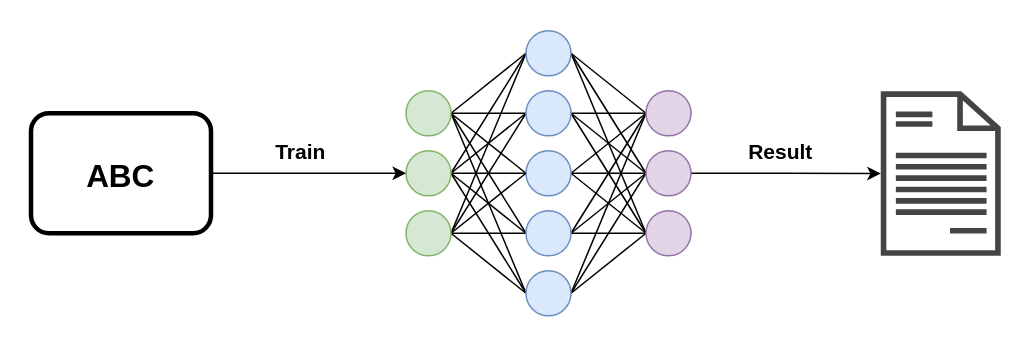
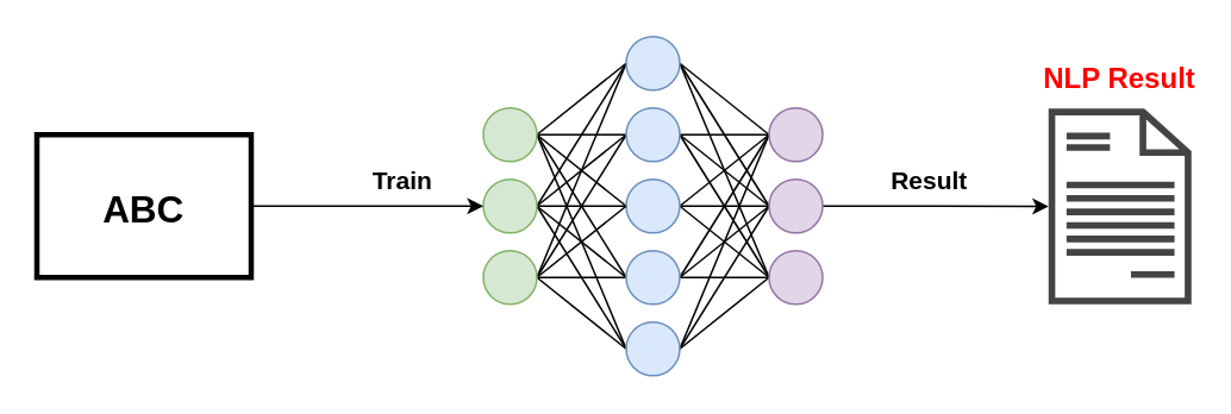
+ <mxCell id="49" value="NLP Result" style="text;strokeColor=none;fillColor=none;align=center;verticalAlign=middle;rounded=0;fontSize=16;fontStyle=1;fontColor=#FF0000;" vertex="1" parent="1"><mxGeometry x="586.5" y="30" width="80" height="25" as="geometry" /></mxCell>
- <mxCell id="47" value="Train" style="text;strokeColor=none;fillColor=none;align=center;verticalAlign=middle;rounded=0;fontSize=14;fontStyle=1" vertex="1" parent="1"><mxGeometry x="170" y="85" width="60" height="30" as="geometry" /></mxCell>
+ <mxCell id="47" value="Train" style="text;strokeColor=none;fillColor=none;align=center;verticalAlign=middle;rounded=0;fontSize=14;fontStyle=1" vertex="1" parent="1"><mxGeometry x="195" y="85" width="60" height="30" as="geometry" /></mxCell>
- <mxCell id="46" value="ABC" style="rounded=1;fontSize=21;fontStyle=1;strokeWidth=3;" vertex="1" parent="1"><mxGeometry x="20" y="75" width="120" height="80" as="geometry" /></mxCell>
+ <mxCell id="46" value="ABC" style="fontSize=21;fontStyle=1;strokeWidth=3;rounded=0;" vertex="1" parent="1"><mxGeometry x="20" y="75" width="120" height="80" as="geometry" /></mxCell>
